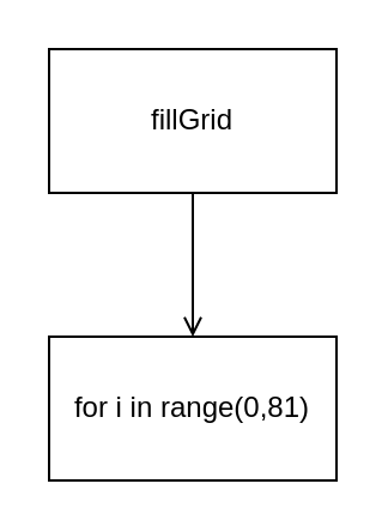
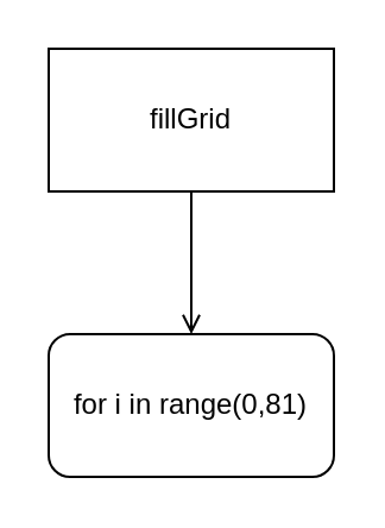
- <mxCell id="3" value="for i in range(0,81)" style="rounded=0;whiteSpace=wrap;html=1;" parent="1" vertex="1"><mxGeometry x="20" y="140" width="120" height="60" as="geometry" /></mxCell>
+ <mxCell id="3" value="for i in range(0,81)" style="whiteSpace=wrap;html=1;rounded=1;" parent="1" vertex="1"><mxGeometry x="20" y="140" width="120" height="60" as="geometry" /></mxCell>
